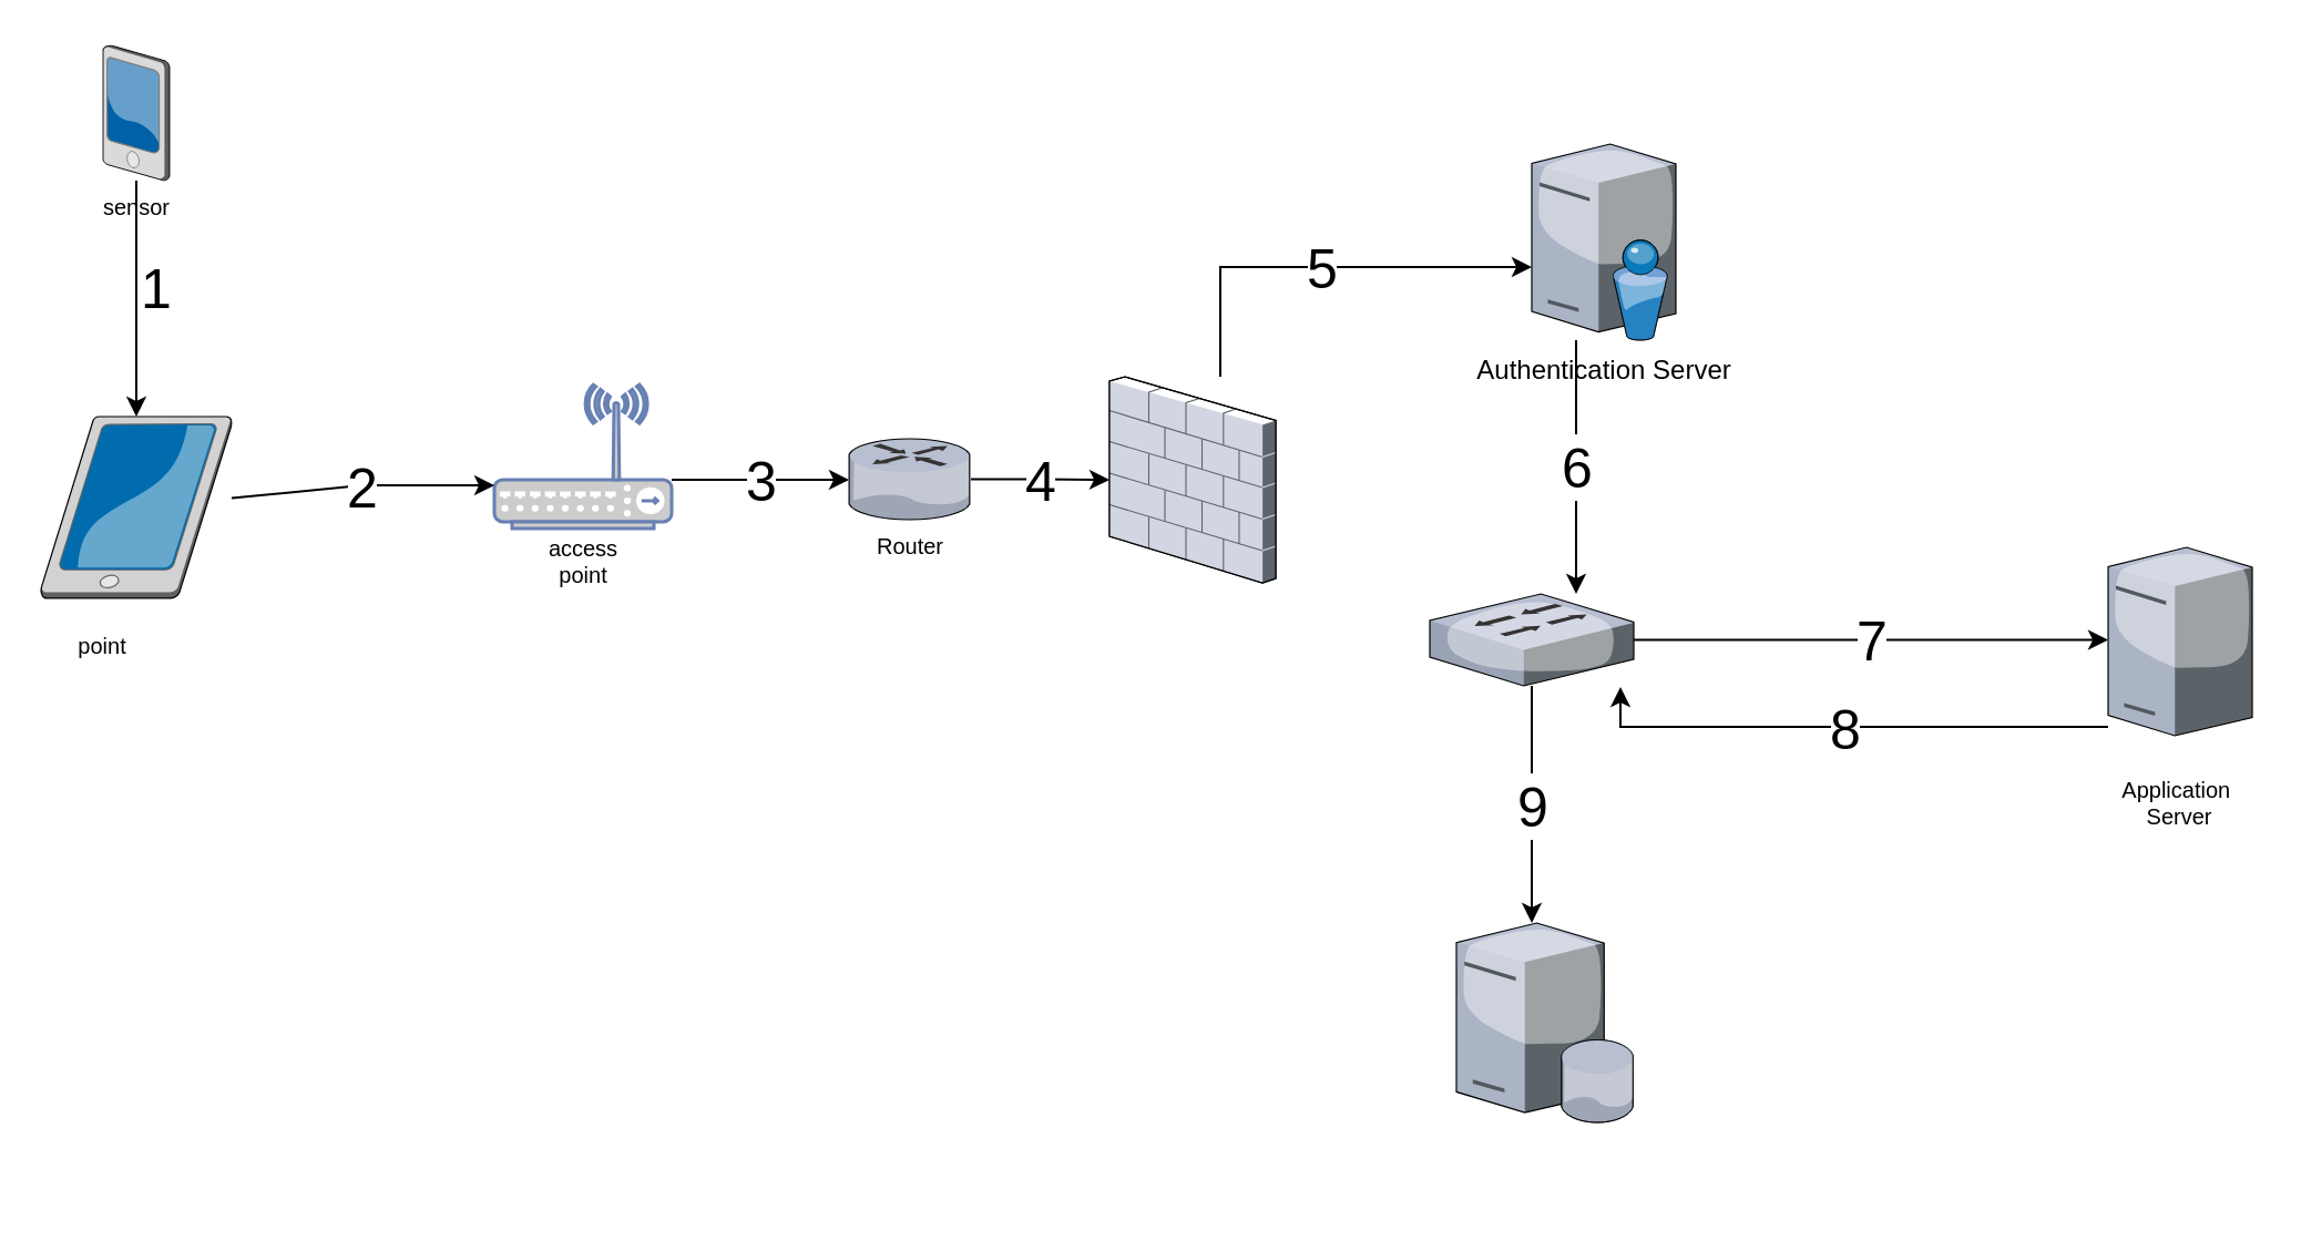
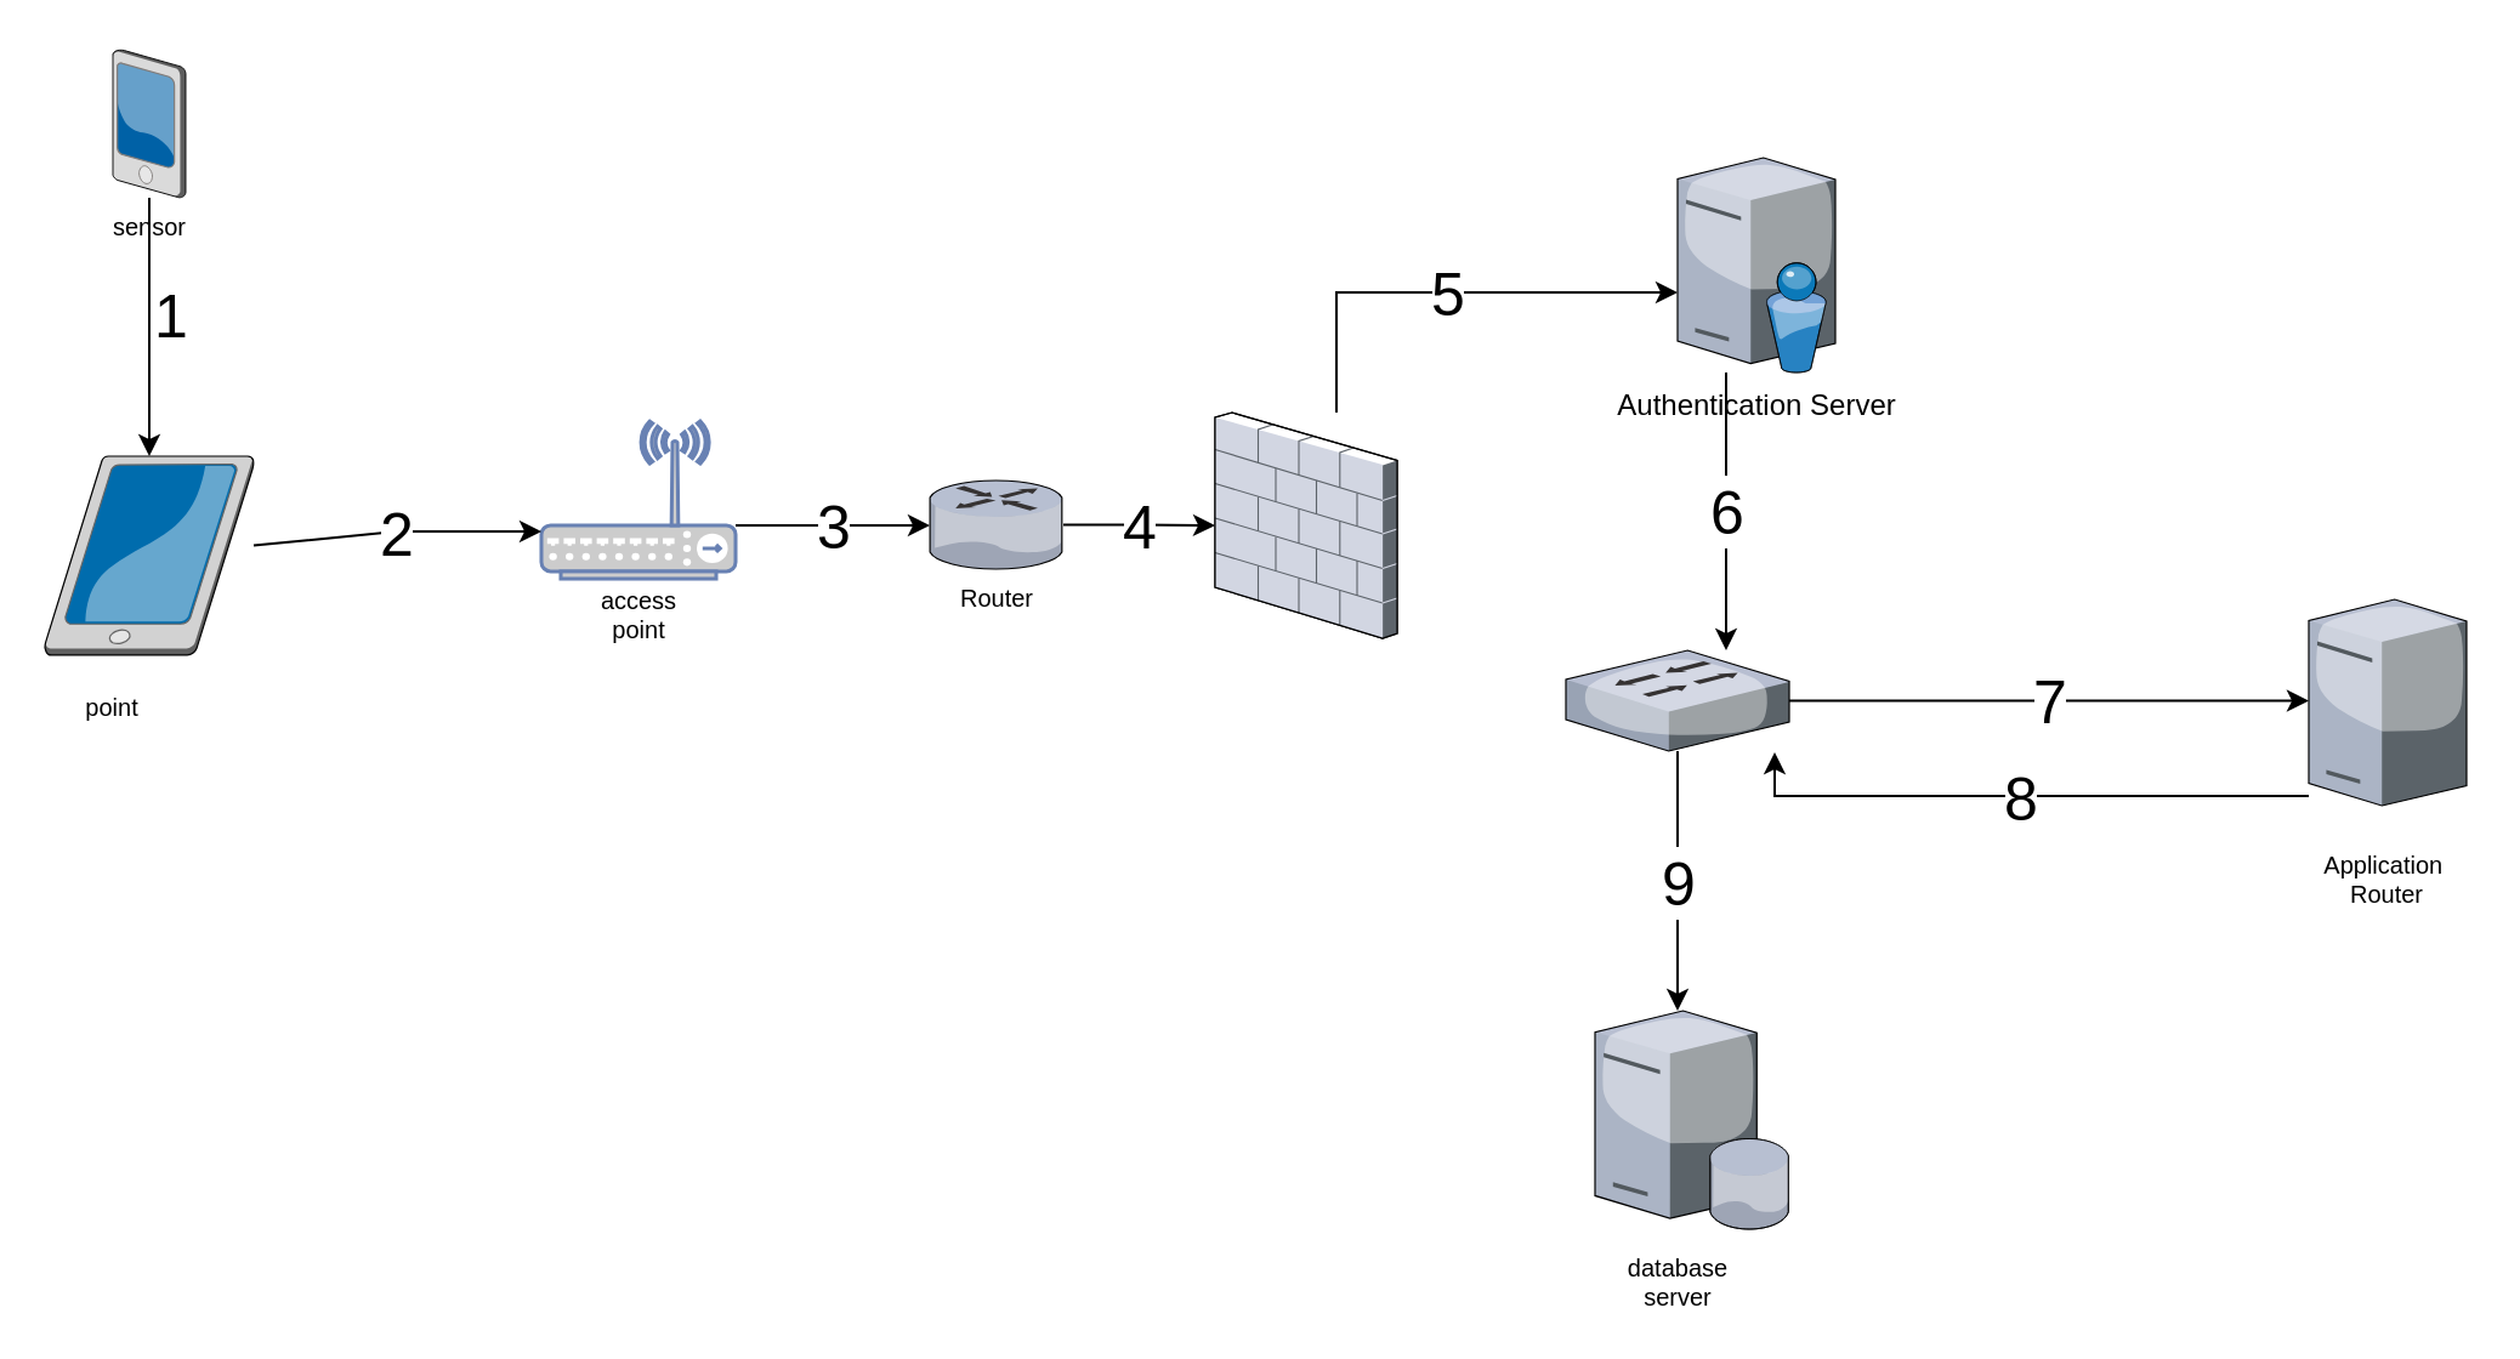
- <mxCell id="16" value="Application&amp;nbsp;&lt;br style=&quot;font-size: 10px;&quot;&gt;Server&lt;br style=&quot;font-size: 10px;&quot;&gt;" style="text;html=1;strokeColor=none;fillColor=none;align=center;verticalAlign=middle;whiteSpace=wrap;rounded=0;fontSize=10;" vertex="1" parent="14"><mxGeometry x="12.5" y="105.5" width="40" height="20" as="geometry" /></mxCell>
+ <mxCell id="16" value="Application&amp;nbsp;&lt;br style=&quot;font-size: 10px;&quot;&gt;Router&lt;br style=&quot;font-size: 10px;&quot;&gt;" style="text;html=1;strokeColor=none;fillColor=none;align=center;verticalAlign=middle;whiteSpace=wrap;rounded=0;fontSize=10;" vertex="1" parent="14"><mxGeometry x="12.5" y="105.5" width="40" height="20" as="geometry" /></mxCell>
+ <mxCell id="24" value="database&lt;br&gt;server" style="text;html=1;strokeColor=none;fillColor=none;align=center;verticalAlign=middle;whiteSpace=wrap;rounded=0;fontSize=10;" vertex="1" parent="1"><mxGeometry x="670.5" y="517.5" width="40" height="20" as="geometry" /></mxCell>
